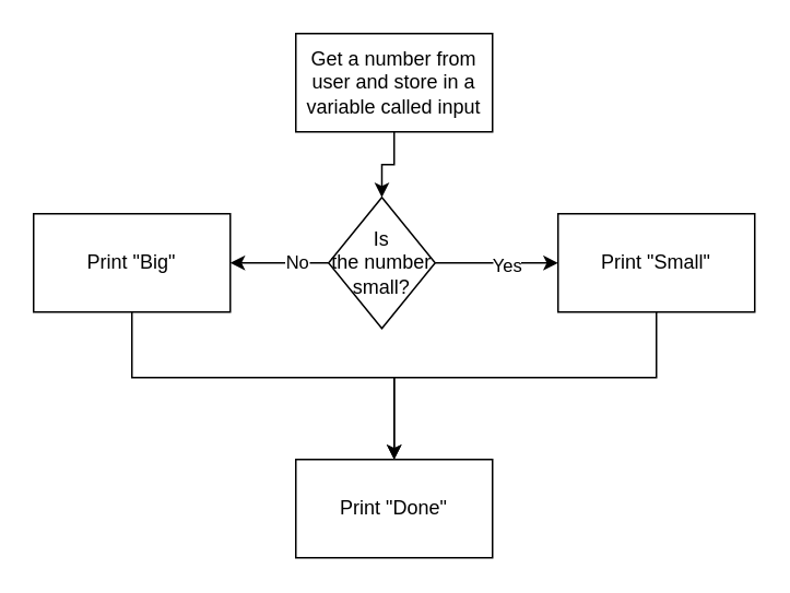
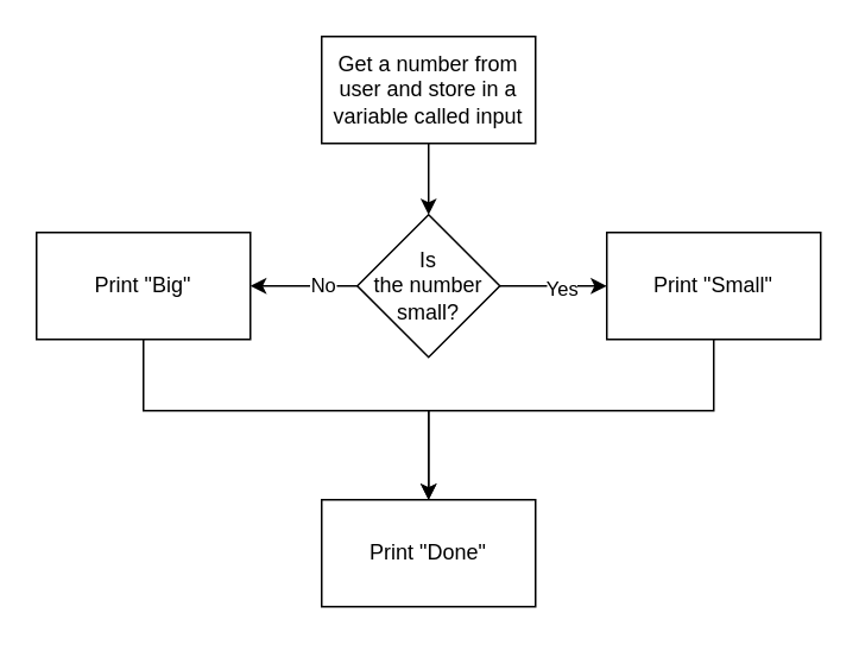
- <mxCell id="8" value="Is &lt;br&gt;the number small?" style="rhombus;whiteSpace=wrap;html=1;rounded=0;" vertex="1" parent="1"><mxGeometry x="200" y="120" width="65" height="80" as="geometry" /></mxCell>
+ <mxCell id="8" value="Is &lt;br&gt;the number small?" style="rhombus;whiteSpace=wrap;html=1;rounded=0;" vertex="1" parent="1"><mxGeometry x="200" y="120" width="80" height="80" as="geometry" /></mxCell>
